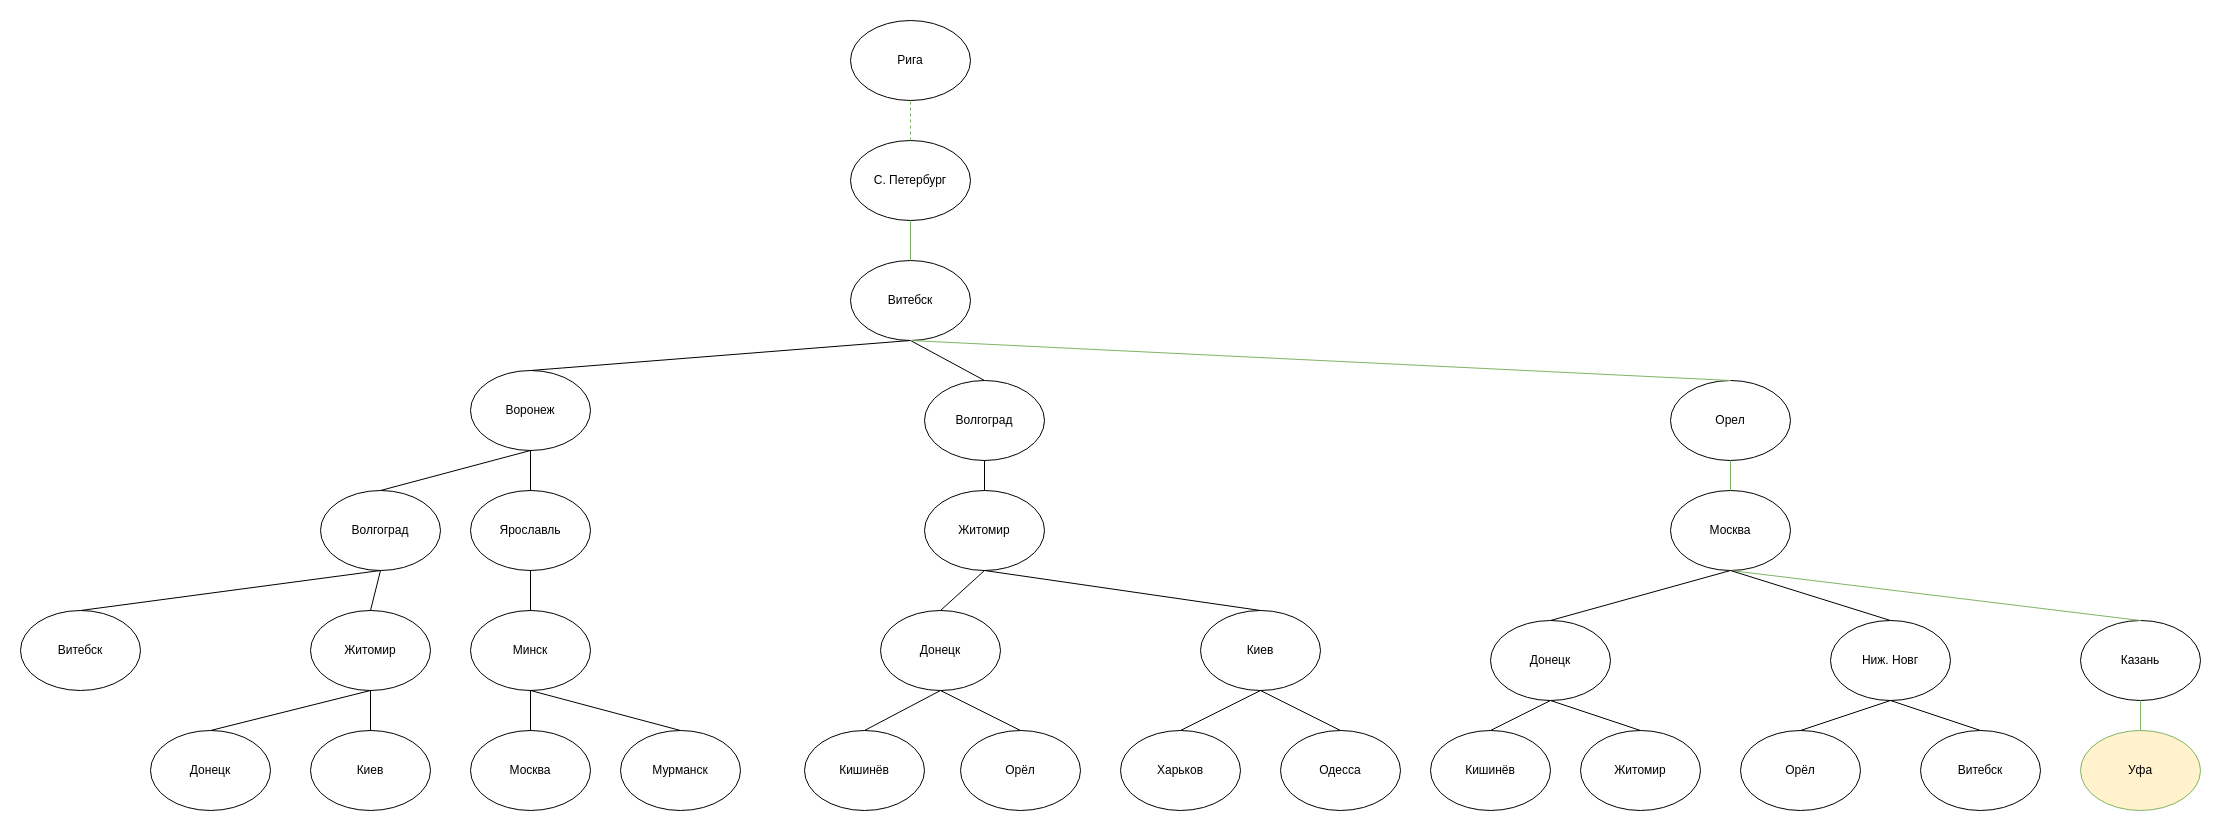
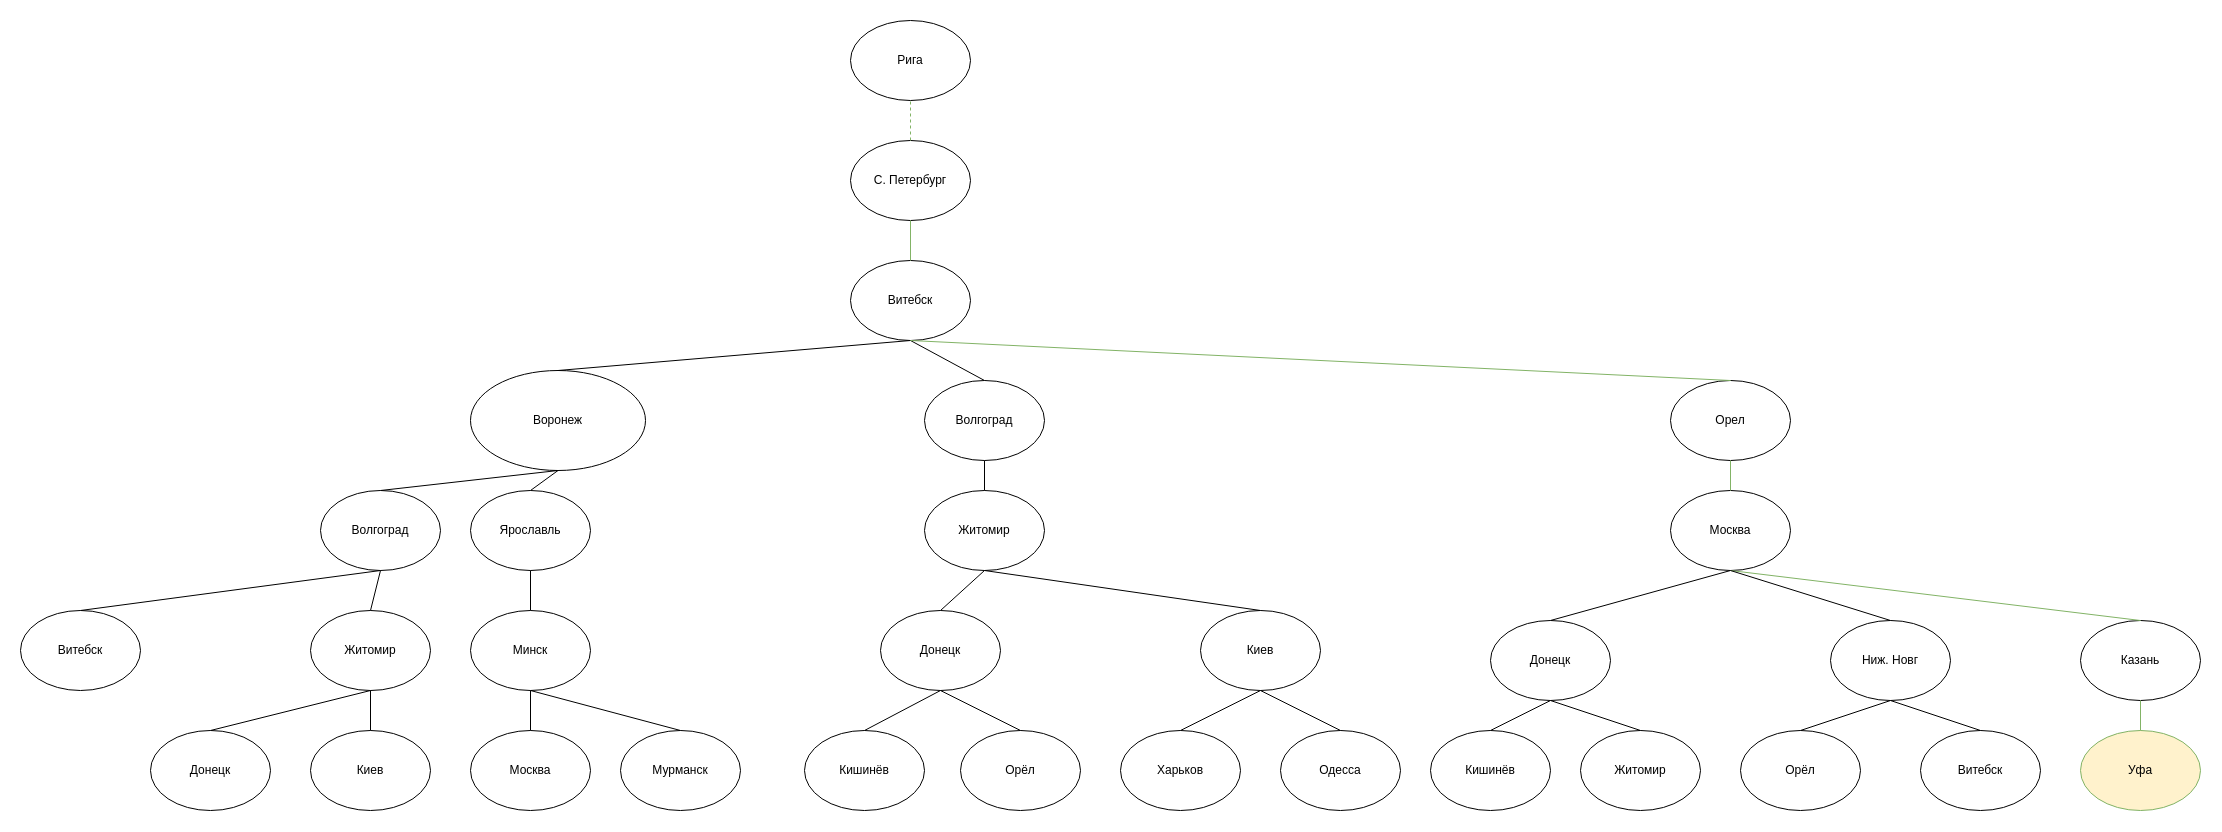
- <mxCell id="5" value="Воронеж" style="ellipse;whiteSpace=wrap;html=1;" vertex="1" parent="1"><mxGeometry x="470" y="370" width="120" height="80" as="geometry" /></mxCell>
+ <mxCell id="5" value="Воронеж" style="ellipse;whiteSpace=wrap;html=1;" vertex="1" parent="1"><mxGeometry x="470" y="370" width="175" height="100" as="geometry" /></mxCell>
